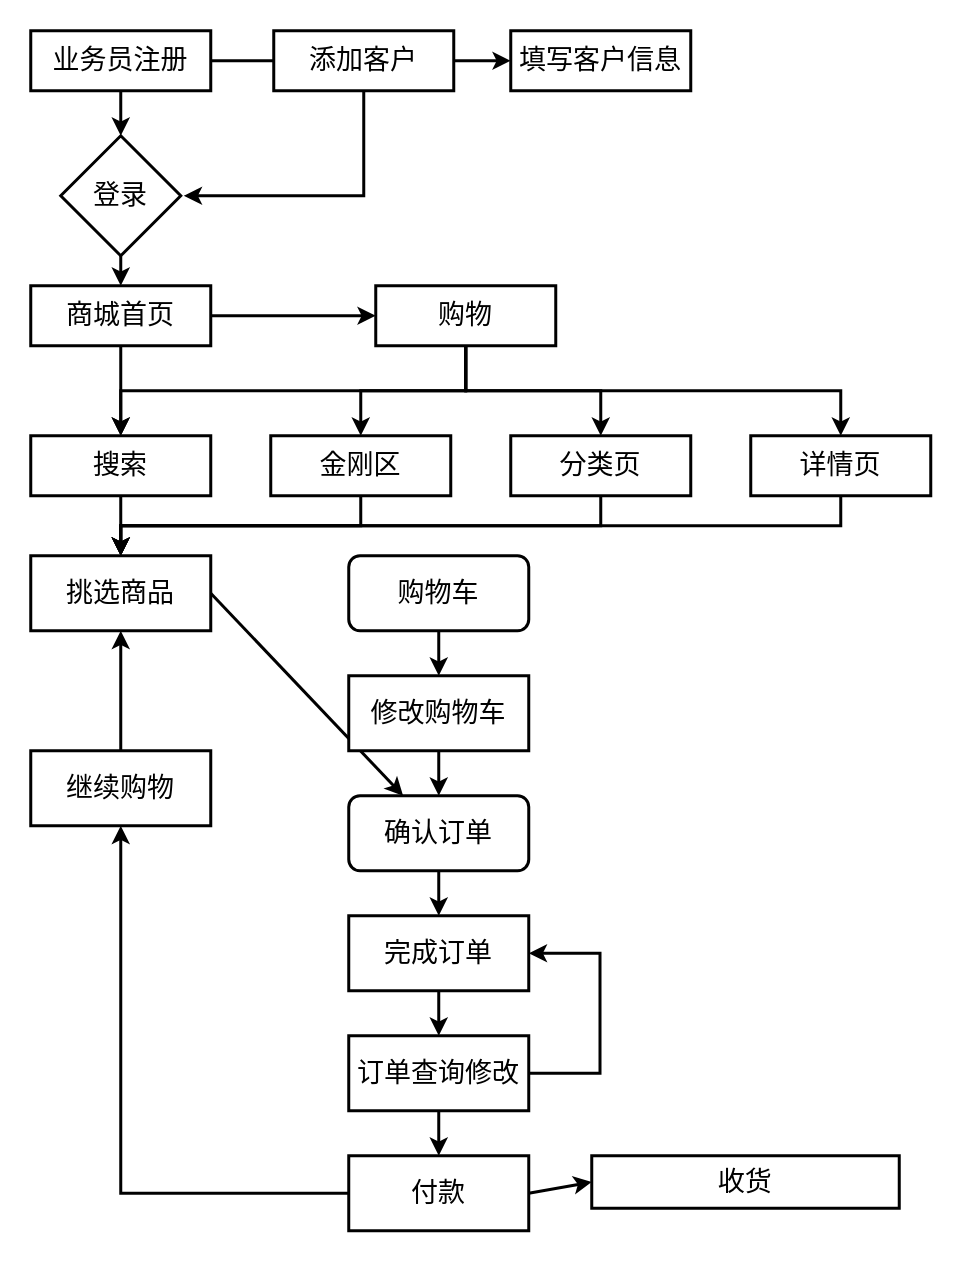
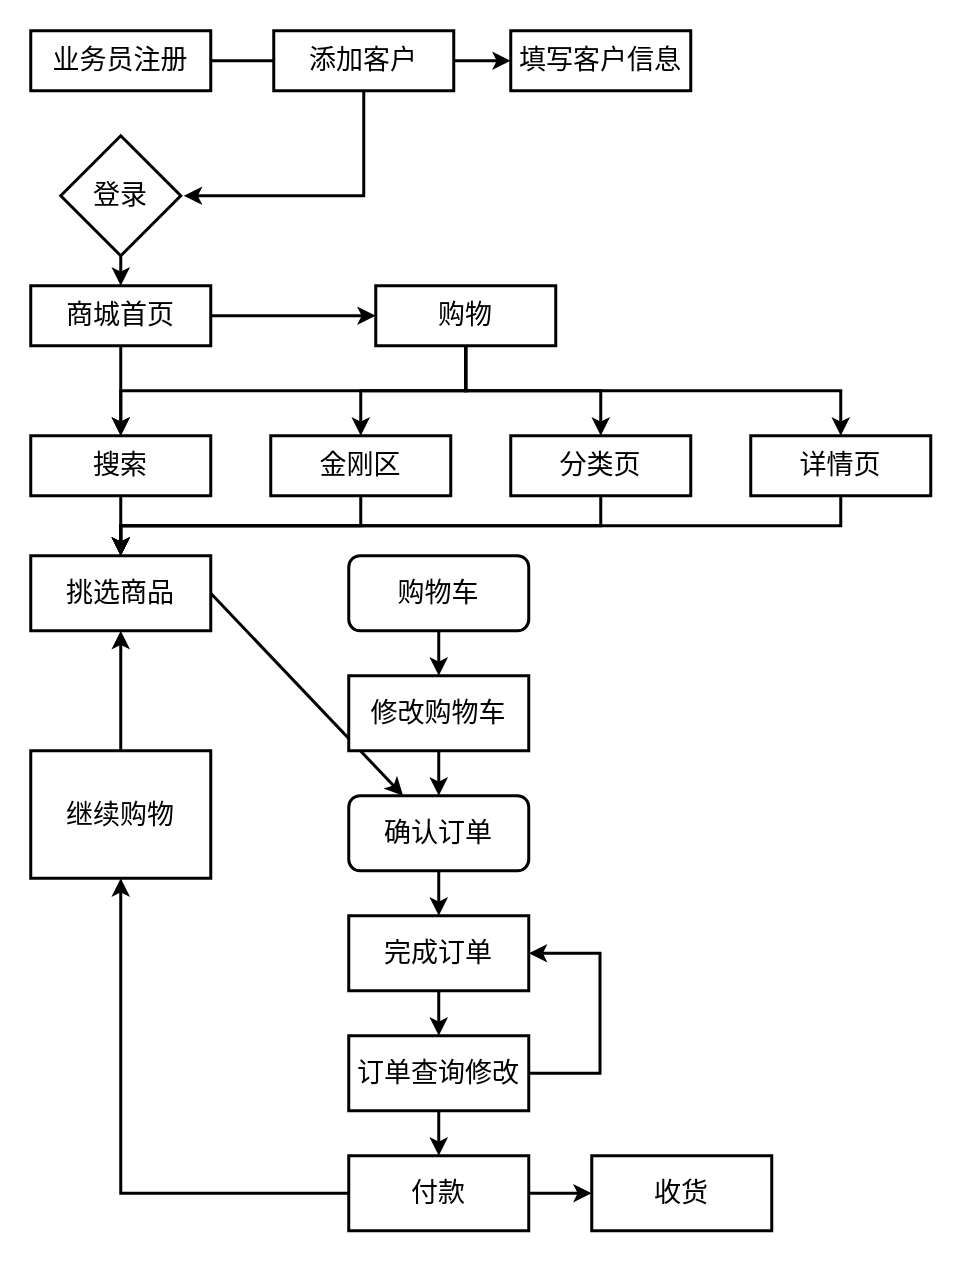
- <mxCell id="2" value="" style="edgeStyle=none;rounded=0;orthogonalLoop=1;jettySize=auto;html=1;fontSize=18;strokeWidth=2;" edge="1" parent="1" source="4" target="6"><mxGeometry relative="1" as="geometry" /></mxCell>
- <mxCell id="37" value="继续购物" style="rounded=0;whiteSpace=wrap;html=1;strokeWidth=2;fontSize=18;" vertex="1" parent="1"><mxGeometry x="20" y="500" width="120" height="50" as="geometry" /></mxCell>
+ <mxCell id="37" value="继续购物" style="rounded=0;whiteSpace=wrap;html=1;strokeWidth=2;fontSize=18;" vertex="1" parent="1"><mxGeometry x="20" y="500" width="120" height="85" as="geometry" /></mxCell>
- <mxCell id="45" value="收货" style="rounded=0;whiteSpace=wrap;html=1;strokeWidth=2;fontSize=18;" vertex="1" parent="1"><mxGeometry x="394" y="770" width="205" height="35" as="geometry" /></mxCell>
+ <mxCell id="45" value="收货" style="rounded=0;whiteSpace=wrap;html=1;strokeWidth=2;fontSize=18;" vertex="1" parent="1"><mxGeometry x="394" y="770" width="120" height="50" as="geometry" /></mxCell>
